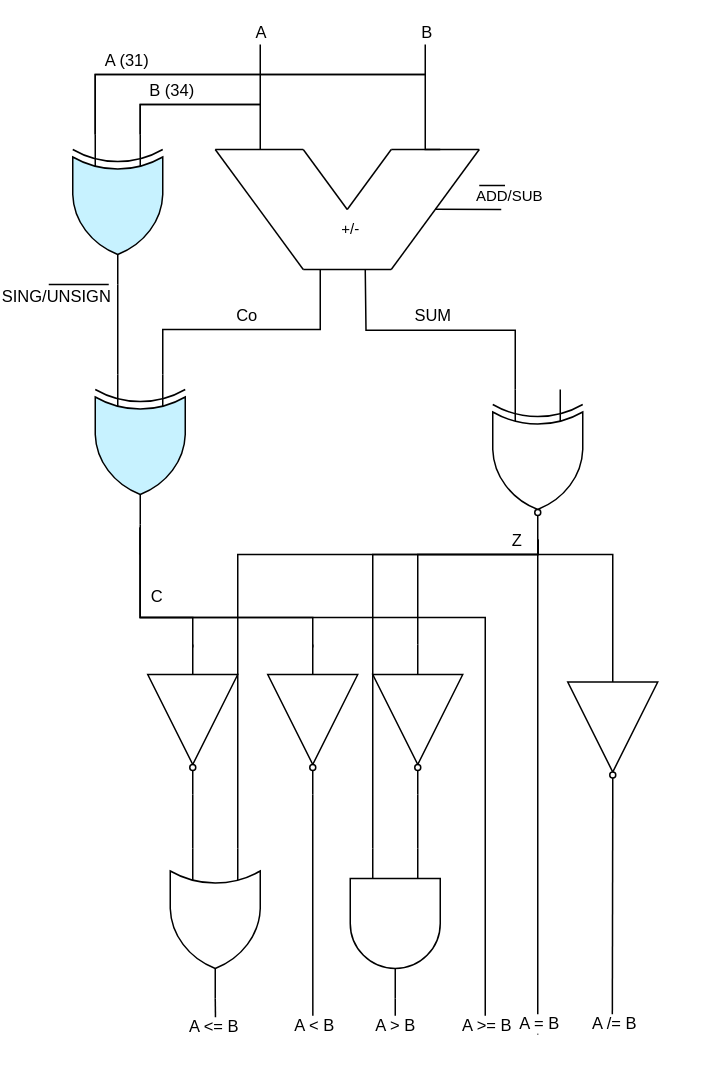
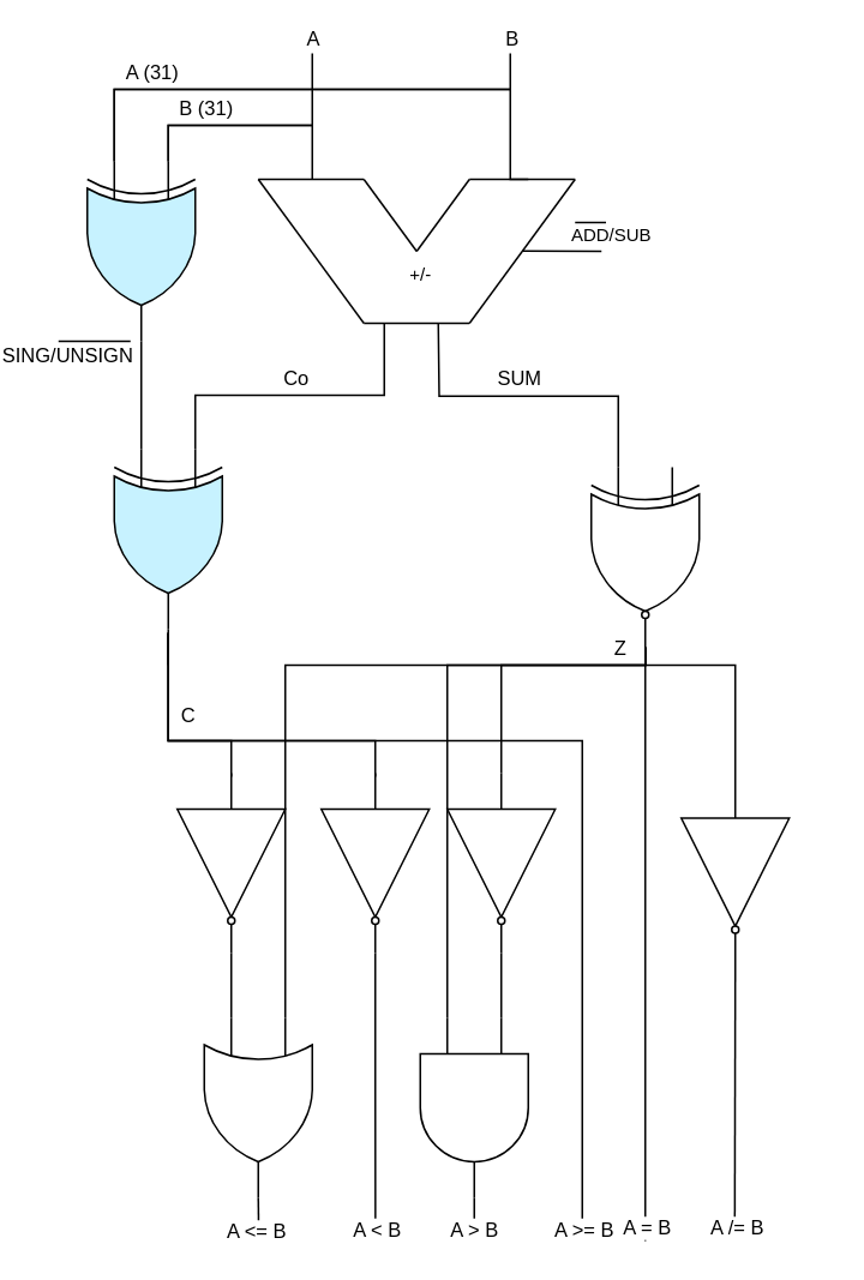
- <mxCell id="55" value="B (34)" style="edgeLabel;html=1;align=center;verticalAlign=middle;resizable=0;points=[];fontSize=11;" vertex="1" connectable="0" parent="1"><mxGeometry x="105" y="59" as="geometry" /></mxCell>
+ <mxCell id="55" value="B (31)" style="edgeLabel;html=1;align=center;verticalAlign=middle;resizable=0;points=[];fontSize=11;" vertex="1" connectable="0" parent="1"><mxGeometry x="105" y="59" as="geometry" /></mxCell>
